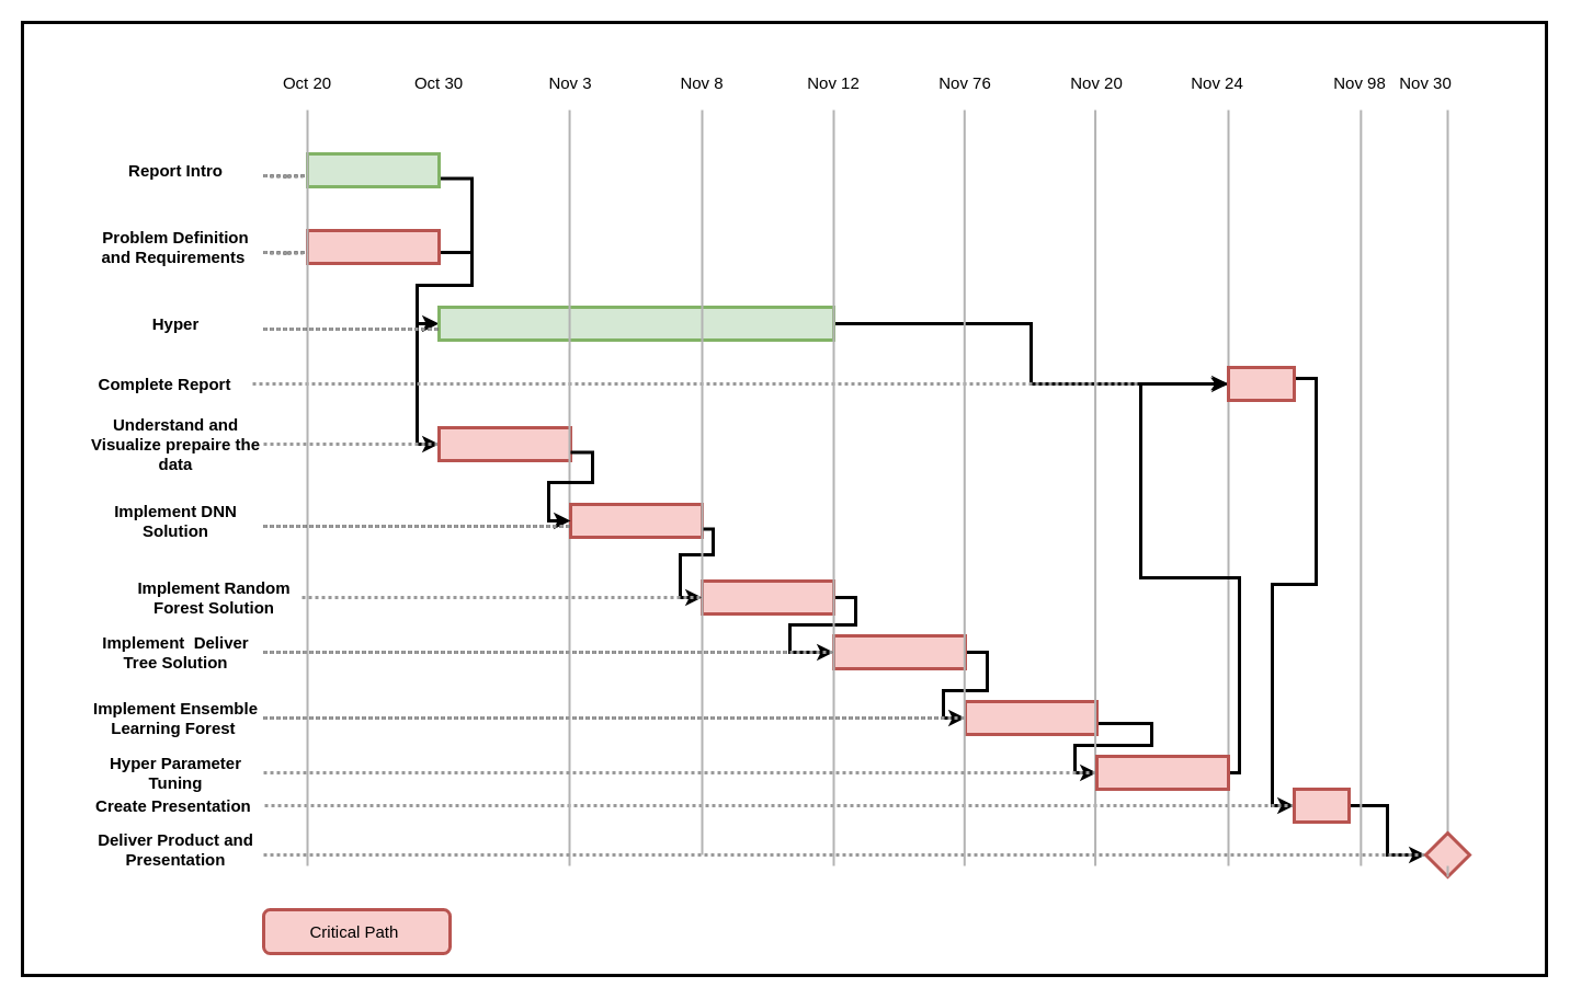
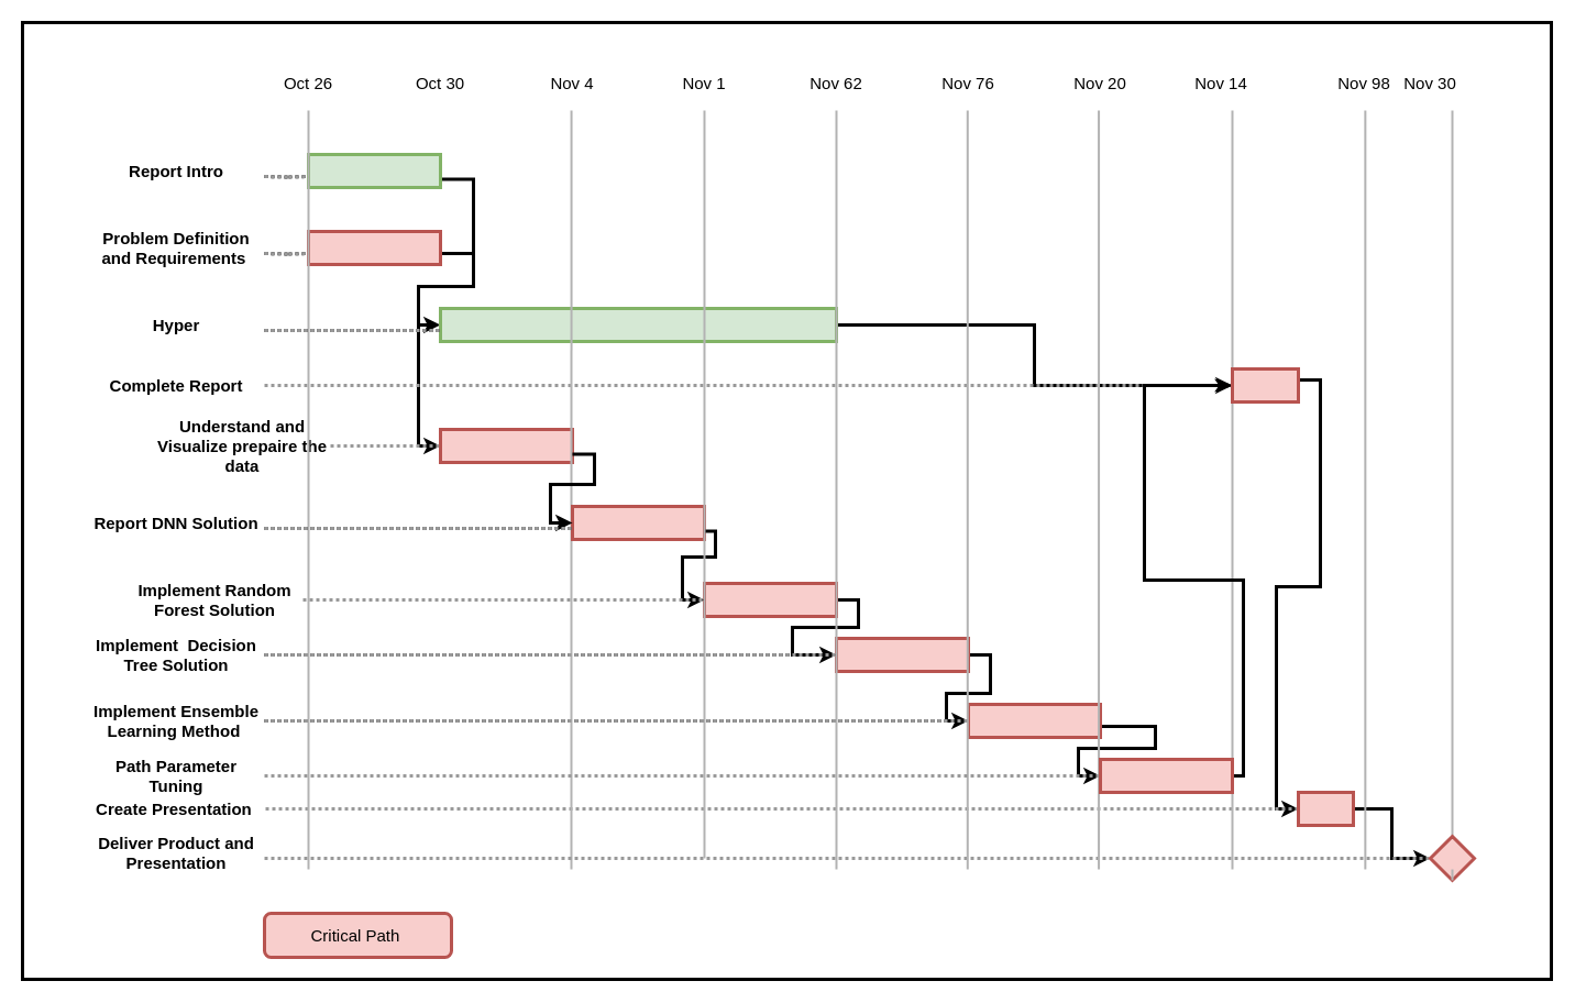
- <mxCell id="34" value="Oct 20" style="text;html=1;strokeColor=none;fillColor=none;align=center;verticalAlign=middle;whiteSpace=wrap;rounded=0;strokeWidth=3;fontSize=15;" vertex="1" parent="1"><mxGeometry x="250" y="60" width="60" height="30" as="geometry" /></mxCell>
+ <mxCell id="34" value="Oct 26" style="text;html=1;strokeColor=none;fillColor=none;align=center;verticalAlign=middle;whiteSpace=wrap;rounded=0;strokeWidth=3;fontSize=15;" vertex="1" parent="1"><mxGeometry x="250" y="60" width="60" height="30" as="geometry" /></mxCell>
- <mxCell id="38" value="Nov 3" style="text;html=1;strokeColor=none;fillColor=none;align=center;verticalAlign=middle;whiteSpace=wrap;rounded=0;strokeWidth=3;fontSize=15;" vertex="1" parent="1"><mxGeometry x="490" y="60" width="60" height="30" as="geometry" /></mxCell>
+ <mxCell id="38" value="Nov 4" style="text;html=1;strokeColor=none;fillColor=none;align=center;verticalAlign=middle;whiteSpace=wrap;rounded=0;strokeWidth=3;fontSize=15;" vertex="1" parent="1"><mxGeometry x="490" y="60" width="60" height="30" as="geometry" /></mxCell>
- <mxCell id="45" value="Nov 8" style="text;html=1;strokeColor=none;fillColor=none;align=center;verticalAlign=middle;whiteSpace=wrap;rounded=0;strokeWidth=3;fontSize=15;" vertex="1" parent="1"><mxGeometry x="610" y="60" width="60" height="30" as="geometry" /></mxCell>
+ <mxCell id="45" value="Nov 1" style="text;html=1;strokeColor=none;fillColor=none;align=center;verticalAlign=middle;whiteSpace=wrap;rounded=0;strokeWidth=3;fontSize=15;" vertex="1" parent="1"><mxGeometry x="610" y="60" width="60" height="30" as="geometry" /></mxCell>
- <mxCell id="46" value="Nov 12" style="text;html=1;strokeColor=none;fillColor=none;align=center;verticalAlign=middle;whiteSpace=wrap;rounded=0;strokeWidth=3;fontSize=15;" vertex="1" parent="1"><mxGeometry x="730" y="60" width="60" height="30" as="geometry" /></mxCell>
+ <mxCell id="46" value="Nov 62" style="text;html=1;strokeColor=none;fillColor=none;align=center;verticalAlign=middle;whiteSpace=wrap;rounded=0;strokeWidth=3;fontSize=15;" vertex="1" parent="1"><mxGeometry x="730" y="60" width="60" height="30" as="geometry" /></mxCell>
- <mxCell id="51" value="Nov 24" style="text;html=1;strokeColor=none;fillColor=none;align=center;verticalAlign=middle;whiteSpace=wrap;rounded=0;strokeWidth=3;fontSize=15;" vertex="1" parent="1"><mxGeometry x="1080" y="60" width="60" height="30" as="geometry" /></mxCell>
+ <mxCell id="51" value="Nov 14" style="text;html=1;strokeColor=none;fillColor=none;align=center;verticalAlign=middle;whiteSpace=wrap;rounded=0;strokeWidth=3;fontSize=15;" vertex="1" parent="1"><mxGeometry x="1080" y="60" width="60" height="30" as="geometry" /></mxCell>
- <mxCell id="27" value="Complete Report" style="text;html=1;strokeColor=none;fillColor=none;align=center;verticalAlign=middle;whiteSpace=wrap;rounded=0;strokeWidth=3;fontSize=15;fontStyle=1" vertex="1" parent="1"><mxGeometry x="70" y="335" width="160" height="30" as="geometry" /></mxCell>
+ <mxCell id="27" value="Complete Report" style="text;html=1;strokeColor=none;fillColor=none;align=center;verticalAlign=middle;whiteSpace=wrap;rounded=0;strokeWidth=3;fontSize=15;fontStyle=1" vertex="1" parent="1"><mxGeometry x="80" y="335" width="160" height="30" as="geometry" /></mxCell>
- <mxCell id="14" value="Understand and Visualize prepaire the data" style="text;html=1;strokeColor=none;fillColor=none;align=center;verticalAlign=middle;whiteSpace=wrap;rounded=0;strokeWidth=3;fontSize=15;fontStyle=1" vertex="1" parent="1"><mxGeometry x="80" y="390" width="160" height="30" as="geometry" /></mxCell>
+ <mxCell id="14" value="Understand and Visualize prepaire the data" style="text;html=1;strokeColor=none;fillColor=none;align=center;verticalAlign=middle;whiteSpace=wrap;rounded=0;strokeWidth=3;fontSize=15;fontStyle=1" vertex="1" parent="1"><mxGeometry x="140" y="390" width="160" height="30" as="geometry" /></mxCell>
- <mxCell id="16" value="Implement DNN Solution" style="text;html=1;strokeColor=none;fillColor=none;align=center;verticalAlign=middle;whiteSpace=wrap;rounded=0;strokeWidth=3;fontSize=15;fontStyle=1" vertex="1" parent="1"><mxGeometry x="80" y="460" width="160" height="30" as="geometry" /></mxCell>
+ <mxCell id="16" value="Report DNN Solution" style="text;html=1;strokeColor=none;fillColor=none;align=center;verticalAlign=middle;whiteSpace=wrap;rounded=0;strokeWidth=3;fontSize=15;fontStyle=1" vertex="1" parent="1"><mxGeometry x="80" y="460" width="160" height="30" as="geometry" /></mxCell>
- <mxCell id="19" value="Implement&amp;nbsp; Deliver Tree Solution" style="text;html=1;strokeColor=none;fillColor=none;align=center;verticalAlign=middle;whiteSpace=wrap;rounded=0;strokeWidth=3;fontSize=15;fontStyle=1" vertex="1" parent="1"><mxGeometry x="80" y="580" width="160" height="30" as="geometry" /></mxCell>
+ <mxCell id="19" value="Implement&amp;nbsp; Decision Tree Solution" style="text;html=1;strokeColor=none;fillColor=none;align=center;verticalAlign=middle;whiteSpace=wrap;rounded=0;strokeWidth=3;fontSize=15;fontStyle=1" vertex="1" parent="1"><mxGeometry x="80" y="580" width="160" height="30" as="geometry" /></mxCell>
- <mxCell id="23" value="Implement Ensemble Learning Forest&amp;nbsp;" style="text;html=1;strokeColor=none;fillColor=none;align=center;verticalAlign=middle;whiteSpace=wrap;rounded=0;strokeWidth=3;fontSize=15;fontStyle=1" vertex="1" parent="1"><mxGeometry x="80" y="640" width="160" height="30" as="geometry" /></mxCell>
+ <mxCell id="23" value="Implement Ensemble Learning Method&amp;nbsp;" style="text;html=1;strokeColor=none;fillColor=none;align=center;verticalAlign=middle;whiteSpace=wrap;rounded=0;strokeWidth=3;fontSize=15;fontStyle=1" vertex="1" parent="1"><mxGeometry x="80" y="640" width="160" height="30" as="geometry" /></mxCell>
- <mxCell id="74" value="Hyper Parameter Tuning" style="text;html=1;strokeColor=none;fillColor=none;align=center;verticalAlign=middle;whiteSpace=wrap;rounded=0;strokeWidth=3;fontSize=15;fontStyle=1" vertex="1" parent="1"><mxGeometry x="80" y="690" width="160" height="30" as="geometry" /></mxCell>
+ <mxCell id="74" value="Path Parameter Tuning" style="text;html=1;strokeColor=none;fillColor=none;align=center;verticalAlign=middle;whiteSpace=wrap;rounded=0;strokeWidth=3;fontSize=15;fontStyle=1" vertex="1" parent="1"><mxGeometry x="80" y="690" width="160" height="30" as="geometry" /></mxCell>
